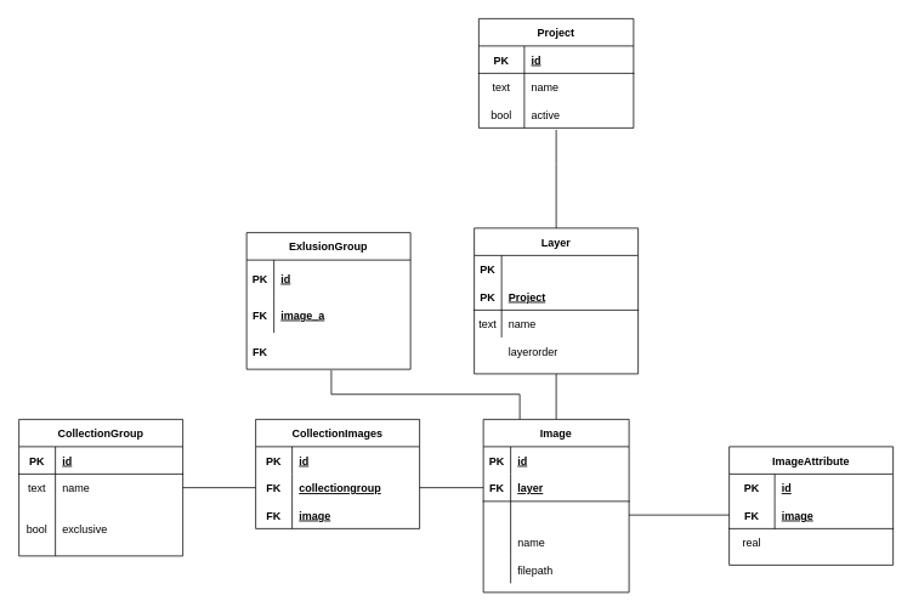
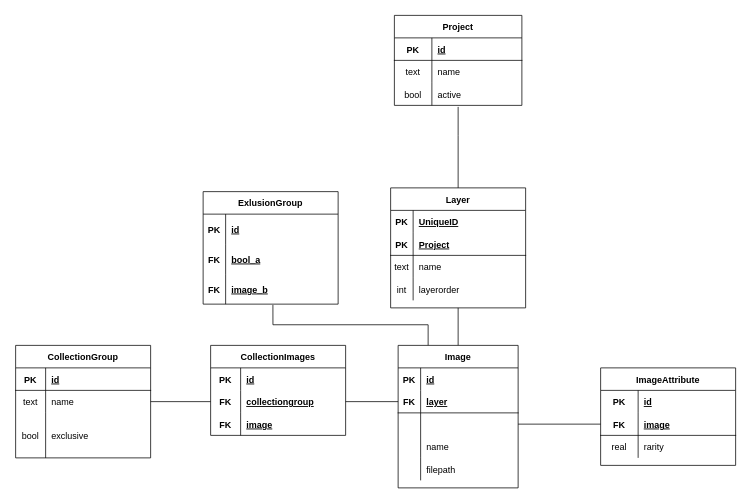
+ <mxCell id="36" value="UniqueID" style="shape=partialRectangle;connectable=0;fillColor=none;top=0;left=0;bottom=0;right=0;align=left;spacingLeft=6;fontStyle=5;overflow=hidden;" vertex="1" parent="34"><mxGeometry x="30" width="150" height="30" as="geometry" /></mxCell>
- <mxCell id="18" value="image_a" style="shape=partialRectangle;connectable=0;fillColor=none;top=0;left=0;bottom=0;right=0;align=left;spacingLeft=6;fontStyle=5;overflow=hidden;" vertex="1" parent="16"><mxGeometry x="30" width="150" height="40" as="geometry" /></mxCell>
+ <mxCell id="18" value="bool_a" style="shape=partialRectangle;connectable=0;fillColor=none;top=0;left=0;bottom=0;right=0;align=left;spacingLeft=6;fontStyle=5;overflow=hidden;" vertex="1" parent="16"><mxGeometry x="30" width="150" height="40" as="geometry" /></mxCell>
+ <mxCell id="21" value="image_b" style="shape=partialRectangle;connectable=0;fillColor=none;top=0;left=0;bottom=0;right=0;align=left;spacingLeft=6;fontStyle=5;overflow=hidden;" vertex="1" parent="19"><mxGeometry x="30" width="150" height="40" as="geometry" /></mxCell>
+ <mxCell id="44" value="int" style="shape=partialRectangle;connectable=0;fillColor=none;top=0;left=0;bottom=0;right=0;editable=1;overflow=hidden;" vertex="1" parent="43"><mxGeometry width="30" height="30" as="geometry" /></mxCell>
+ <mxCell id="72" value="rarity" style="shape=partialRectangle;connectable=0;fillColor=none;top=0;left=0;bottom=0;right=0;align=left;spacingLeft=6;overflow=hidden;" vertex="1" parent="70"><mxGeometry x="50" width="130" height="30" as="geometry" /></mxCell>
